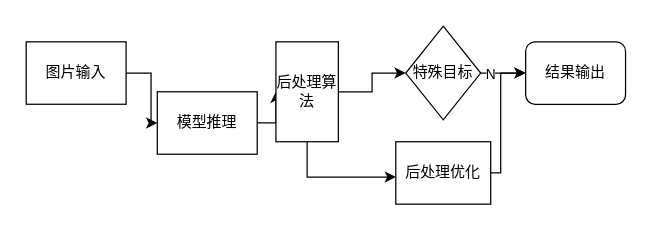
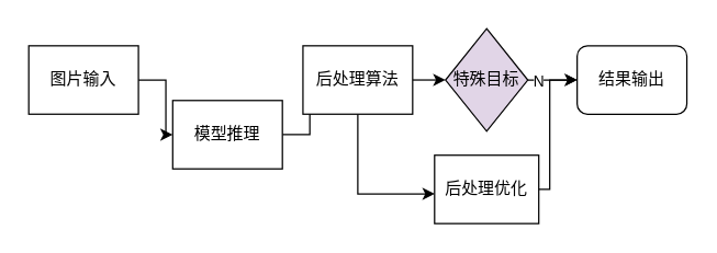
- <mxCell id="14" value="特殊目标" style="rhombus;whiteSpace=wrap;html=1;" vertex="1" parent="1"><mxGeometry x="324" y="20.5" width="60" height="75" as="geometry" /></mxCell>
+ <mxCell id="14" value="特殊目标" style="rhombus;whiteSpace=wrap;html=1;fillColor=#e1d5e7;" vertex="1" parent="1"><mxGeometry x="324" y="20.5" width="60" height="75" as="geometry" /></mxCell>
- <mxCell id="8" value="后处理算法" style="rounded=0;whiteSpace=wrap;html=1;" vertex="1" parent="1"><mxGeometry x="220" y="33" width="50" height="80" as="geometry" /></mxCell>
+ <mxCell id="8" value="后处理算法" style="rounded=0;whiteSpace=wrap;html=1;" vertex="1" parent="1"><mxGeometry x="220" y="33" width="80" height="50" as="geometry" /></mxCell>
